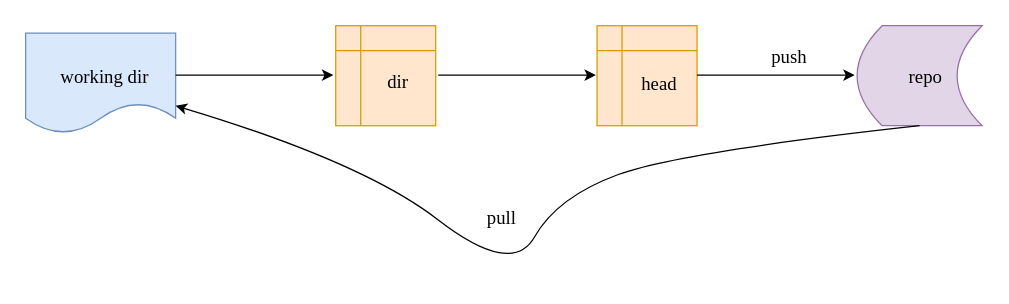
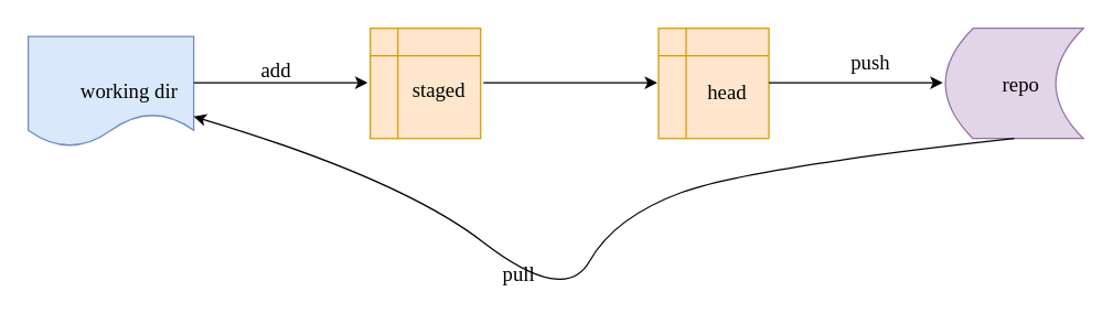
+ <mxCell id="8" value="add" style="text;html=1;strokeColor=none;fillColor=none;align=center;verticalAlign=middle;whiteSpace=wrap;rounded=0;fontFamily=Comic Sans MS;fontSize=15;" vertex="1" parent="1"><mxGeometry x="170" y="35" width="60" height="30" as="geometry" /></mxCell>
- <mxCell id="3" value="working dir" style="text;html=1;strokeColor=none;fillColor=none;align=center;verticalAlign=middle;whiteSpace=wrap;rounded=0;fontFamily=Comic Sans MS;fontSize=15;" vertex="1" parent="1"><mxGeometry x="42" y="45" width="82.5" height="30" as="geometry" /></mxCell>
+ <mxCell id="3" value="working dir" style="text;html=1;strokeColor=none;fillColor=none;align=center;verticalAlign=middle;whiteSpace=wrap;rounded=0;fontFamily=Comic Sans MS;fontSize=15;" vertex="1" parent="1"><mxGeometry x="52" y="50" width="82.5" height="30" as="geometry" /></mxCell>
- <mxCell id="13" value="dir" style="text;html=1;strokeColor=none;fillColor=none;align=center;verticalAlign=middle;whiteSpace=wrap;rounded=0;fontFamily=Comic Sans MS;fontSize=15;" vertex="1" parent="1"><mxGeometry x="288" y="49" width="60" height="30" as="geometry" /></mxCell>
+ <mxCell id="13" value="staged" style="text;html=1;strokeColor=none;fillColor=none;align=center;verticalAlign=middle;whiteSpace=wrap;rounded=0;fontFamily=Comic Sans MS;fontSize=15;" vertex="1" parent="1"><mxGeometry x="288" y="49" width="60" height="30" as="geometry" /></mxCell>
- <mxCell id="16" value="pull" style="text;html=1;strokeColor=none;fillColor=none;align=center;verticalAlign=middle;whiteSpace=wrap;rounded=0;fontFamily=Comic Sans MS;fontSize=15;" vertex="1" parent="1"><mxGeometry x="371" y="158" width="60" height="30" as="geometry" /></mxCell>
+ <mxCell id="16" value="pull" style="text;html=1;strokeColor=none;fillColor=none;align=center;verticalAlign=middle;whiteSpace=wrap;rounded=0;fontFamily=Comic Sans MS;fontSize=15;" vertex="1" parent="1"><mxGeometry x="346" y="183" width="60" height="30" as="geometry" /></mxCell>
